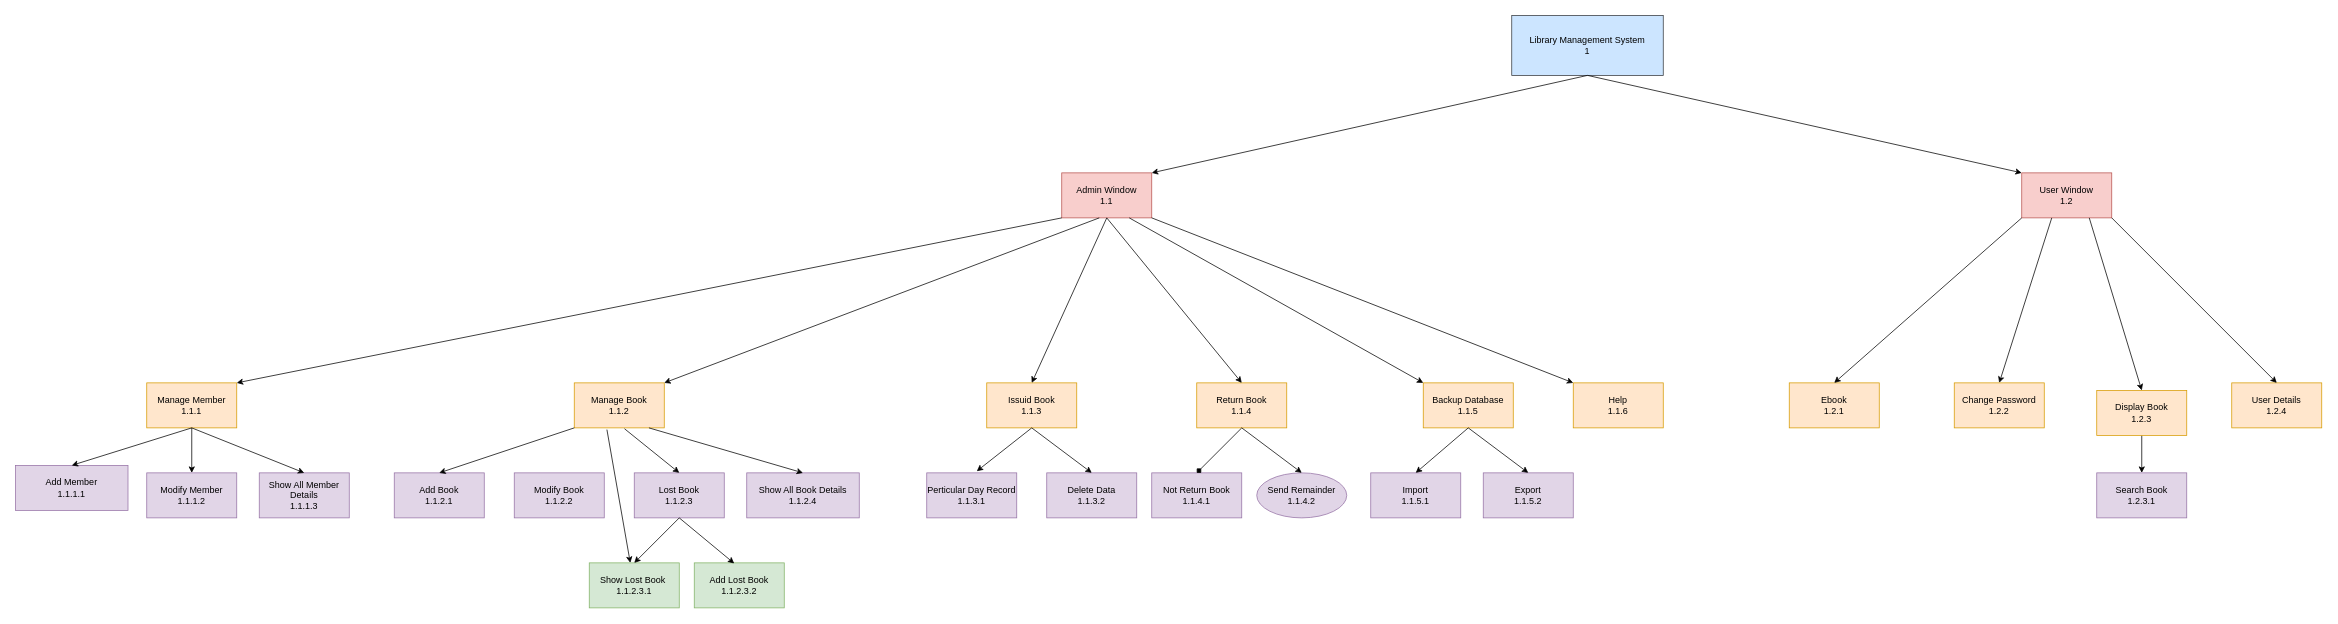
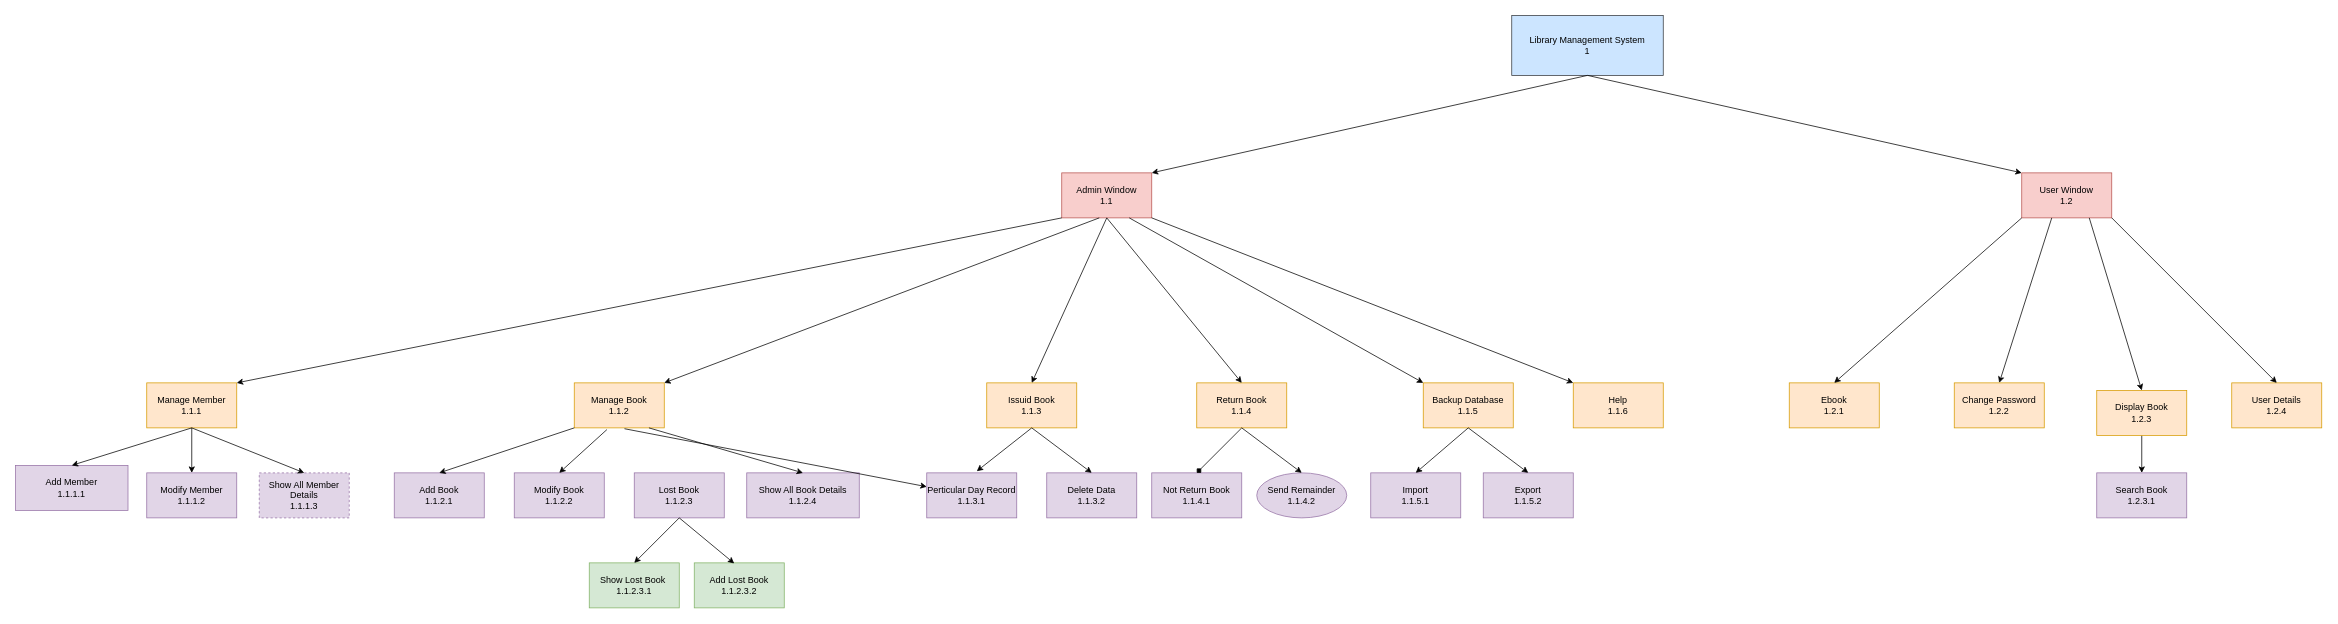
- <mxCell id="37" value="" style="endArrow=classic;html=1;rounded=0;exitX=0.558;exitY=1.019;exitDx=0;exitDy=0;exitPerimeter=0;entryX=0.5;entryY=0;entryDx=0;entryDy=0;" parent="1" source="6" target="13" edge="1"><mxGeometry width="50" height="50" relative="1" as="geometry"><mxPoint x="835" y="630" as="sourcePoint" /><mxPoint x="885" y="580" as="targetPoint" /></mxGeometry></mxCell>
+ <mxCell id="37" value="" style="endArrow=classic;html=1;rounded=0;exitX=0.558;exitY=1.019;exitDx=0;exitDy=0;exitPerimeter=0;" parent="1" source="6" target="19" edge="1"><mxGeometry width="50" height="50" relative="1" as="geometry"><mxPoint x="835" y="630" as="sourcePoint" /><mxPoint x="885" y="580" as="targetPoint" /></mxGeometry></mxCell>
- <mxCell id="36" value="" style="endArrow=classic;html=1;rounded=0;exitX=0.363;exitY=1.038;exitDx=0;exitDy=0;exitPerimeter=0;" parent="1" source="6" target="16" edge="1"><mxGeometry width="50" height="50" relative="1" as="geometry"><mxPoint x="785" y="630" as="sourcePoint" /><mxPoint x="835" y="580" as="targetPoint" /></mxGeometry></mxCell>
+ <mxCell id="36" value="" style="endArrow=classic;html=1;rounded=0;exitX=0.363;exitY=1.038;exitDx=0;exitDy=0;exitPerimeter=0;entryX=0.5;entryY=0;entryDx=0;entryDy=0;" parent="1" source="6" target="10" edge="1"><mxGeometry width="50" height="50" relative="1" as="geometry"><mxPoint x="785" y="630" as="sourcePoint" /><mxPoint x="835" y="580" as="targetPoint" /></mxGeometry></mxCell>
- <mxCell id="7" value="Show All Member Details&lt;br&gt;1.1.1.3" style="rounded=0;whiteSpace=wrap;html=1;fillColor=#e1d5e7;strokeColor=#9673a6;" parent="1" vertex="1"><mxGeometry x="345" y="630" width="120" height="60" as="geometry" /></mxCell>
+ <mxCell id="7" value="Show All Member Details&lt;br&gt;1.1.1.3" style="rounded=0;whiteSpace=wrap;html=1;fillColor=#e1d5e7;strokeColor=#9673a6;dashed=1;" parent="1" vertex="1"><mxGeometry x="345" y="630" width="120" height="60" as="geometry" /></mxCell>
